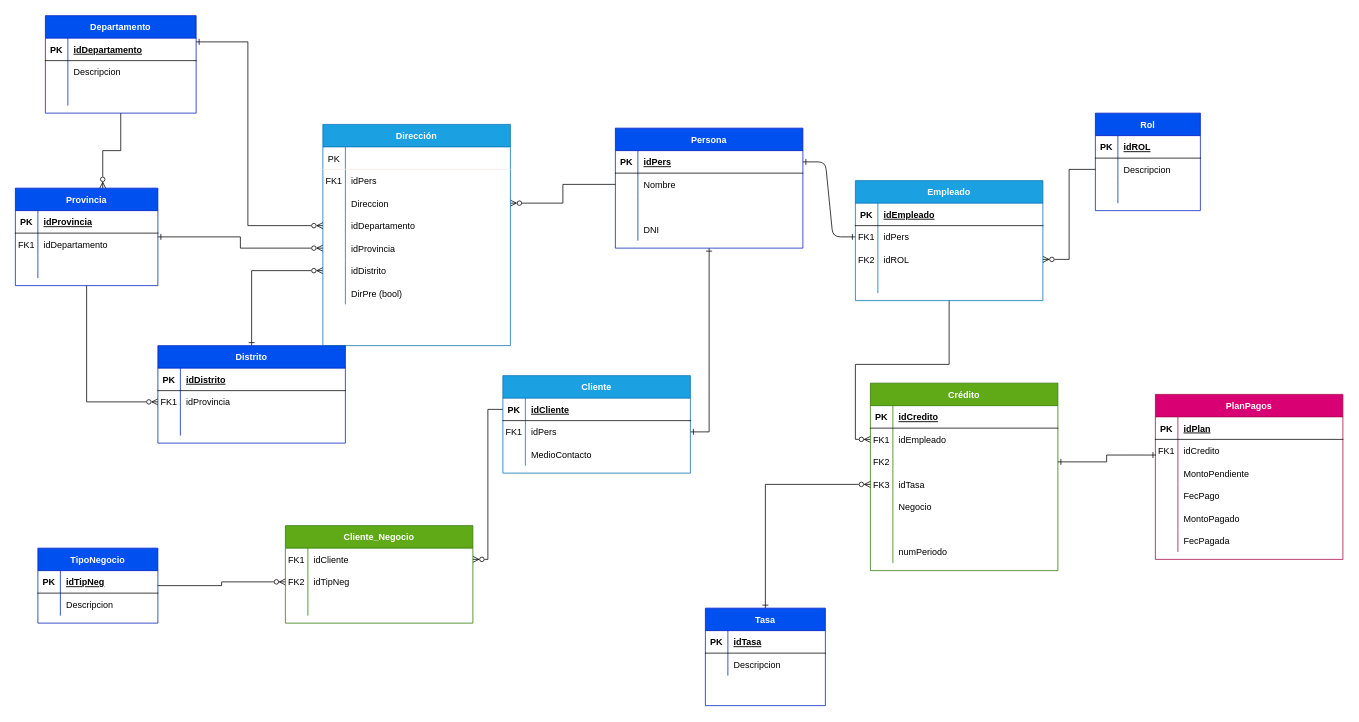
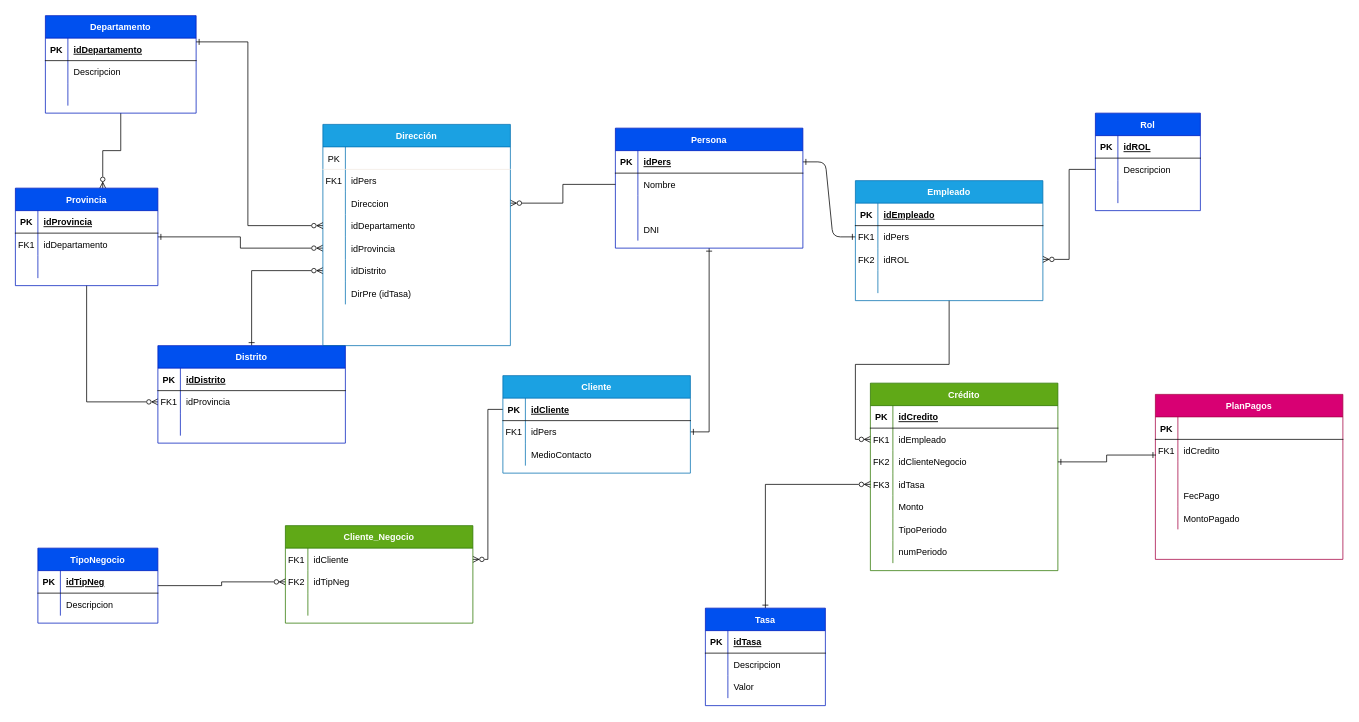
- <mxCell id="116" value="DirPre (bool)" style="shape=partialRectangle;overflow=hidden;connectable=0;fillColor=none;top=0;left=0;bottom=0;right=0;align=left;spacingLeft=6;" vertex="1" parent="114"><mxGeometry x="30" width="220" height="30" as="geometry"><mxRectangle width="220" height="30" as="alternateBounds" /></mxGeometry></mxCell>
+ <mxCell id="116" value="DirPre (idTasa)" style="shape=partialRectangle;overflow=hidden;connectable=0;fillColor=none;top=0;left=0;bottom=0;right=0;align=left;spacingLeft=6;" vertex="1" parent="114"><mxGeometry x="30" width="220" height="30" as="geometry"><mxRectangle width="220" height="30" as="alternateBounds" /></mxGeometry></mxCell>
- <mxCell id="153" value="idPlan" style="shape=partialRectangle;overflow=hidden;connectable=0;fillColor=none;top=0;left=0;bottom=0;right=0;align=left;spacingLeft=6;fontStyle=5;" parent="151" vertex="1"><mxGeometry x="30" width="220" height="30" as="geometry"><mxRectangle width="220" height="30" as="alternateBounds" /></mxGeometry></mxCell>
+ <mxCell id="126" value="idClienteNegocio" style="shape=partialRectangle;overflow=hidden;connectable=0;fillColor=none;top=0;left=0;bottom=0;right=0;align=left;spacingLeft=6;" parent="124" vertex="1"><mxGeometry x="30" width="220" height="30" as="geometry"><mxRectangle width="220" height="30" as="alternateBounds" /></mxGeometry></mxCell>
- <mxCell id="159" value="MontoPendiente" style="shape=partialRectangle;overflow=hidden;connectable=0;fillColor=none;top=0;left=0;bottom=0;right=0;align=left;spacingLeft=6;" parent="157" vertex="1"><mxGeometry x="30" width="220" height="30" as="geometry"><mxRectangle width="220" height="30" as="alternateBounds" /></mxGeometry></mxCell>
- <mxCell id="132" value="Negocio" style="shape=partialRectangle;overflow=hidden;connectable=0;fillColor=none;top=0;left=0;bottom=0;right=0;align=left;spacingLeft=6;" parent="130" vertex="1"><mxGeometry x="30" width="220" height="30" as="geometry"><mxRectangle width="220" height="30" as="alternateBounds" /></mxGeometry></mxCell>
+ <mxCell id="132" value="Monto" style="shape=partialRectangle;overflow=hidden;connectable=0;fillColor=none;top=0;left=0;bottom=0;right=0;align=left;spacingLeft=6;" parent="130" vertex="1"><mxGeometry x="30" width="220" height="30" as="geometry"><mxRectangle width="220" height="30" as="alternateBounds" /></mxGeometry></mxCell>
+ <mxCell id="135" value="TipoPeriodo" style="shape=partialRectangle;overflow=hidden;connectable=0;fillColor=none;top=0;left=0;bottom=0;right=0;align=left;spacingLeft=6;" parent="133" vertex="1"><mxGeometry x="30" width="220" height="30" as="geometry"><mxRectangle width="220" height="30" as="alternateBounds" /></mxGeometry></mxCell>
- <mxCell id="168" value="FecPagada" style="shape=partialRectangle;overflow=hidden;connectable=0;fillColor=none;top=0;left=0;bottom=0;right=0;align=left;spacingLeft=6;" parent="166" vertex="1"><mxGeometry x="30" width="220" height="30" as="geometry"><mxRectangle width="220" height="30" as="alternateBounds" /></mxGeometry></mxCell>
+ <mxCell id="149" value="Valor" style="shape=partialRectangle;overflow=hidden;connectable=0;fillColor=none;top=0;left=0;bottom=0;right=0;align=left;spacingLeft=6;" parent="147" vertex="1"><mxGeometry x="30" width="130.0" height="30" as="geometry"><mxRectangle width="130.0" height="30" as="alternateBounds" /></mxGeometry></mxCell>
